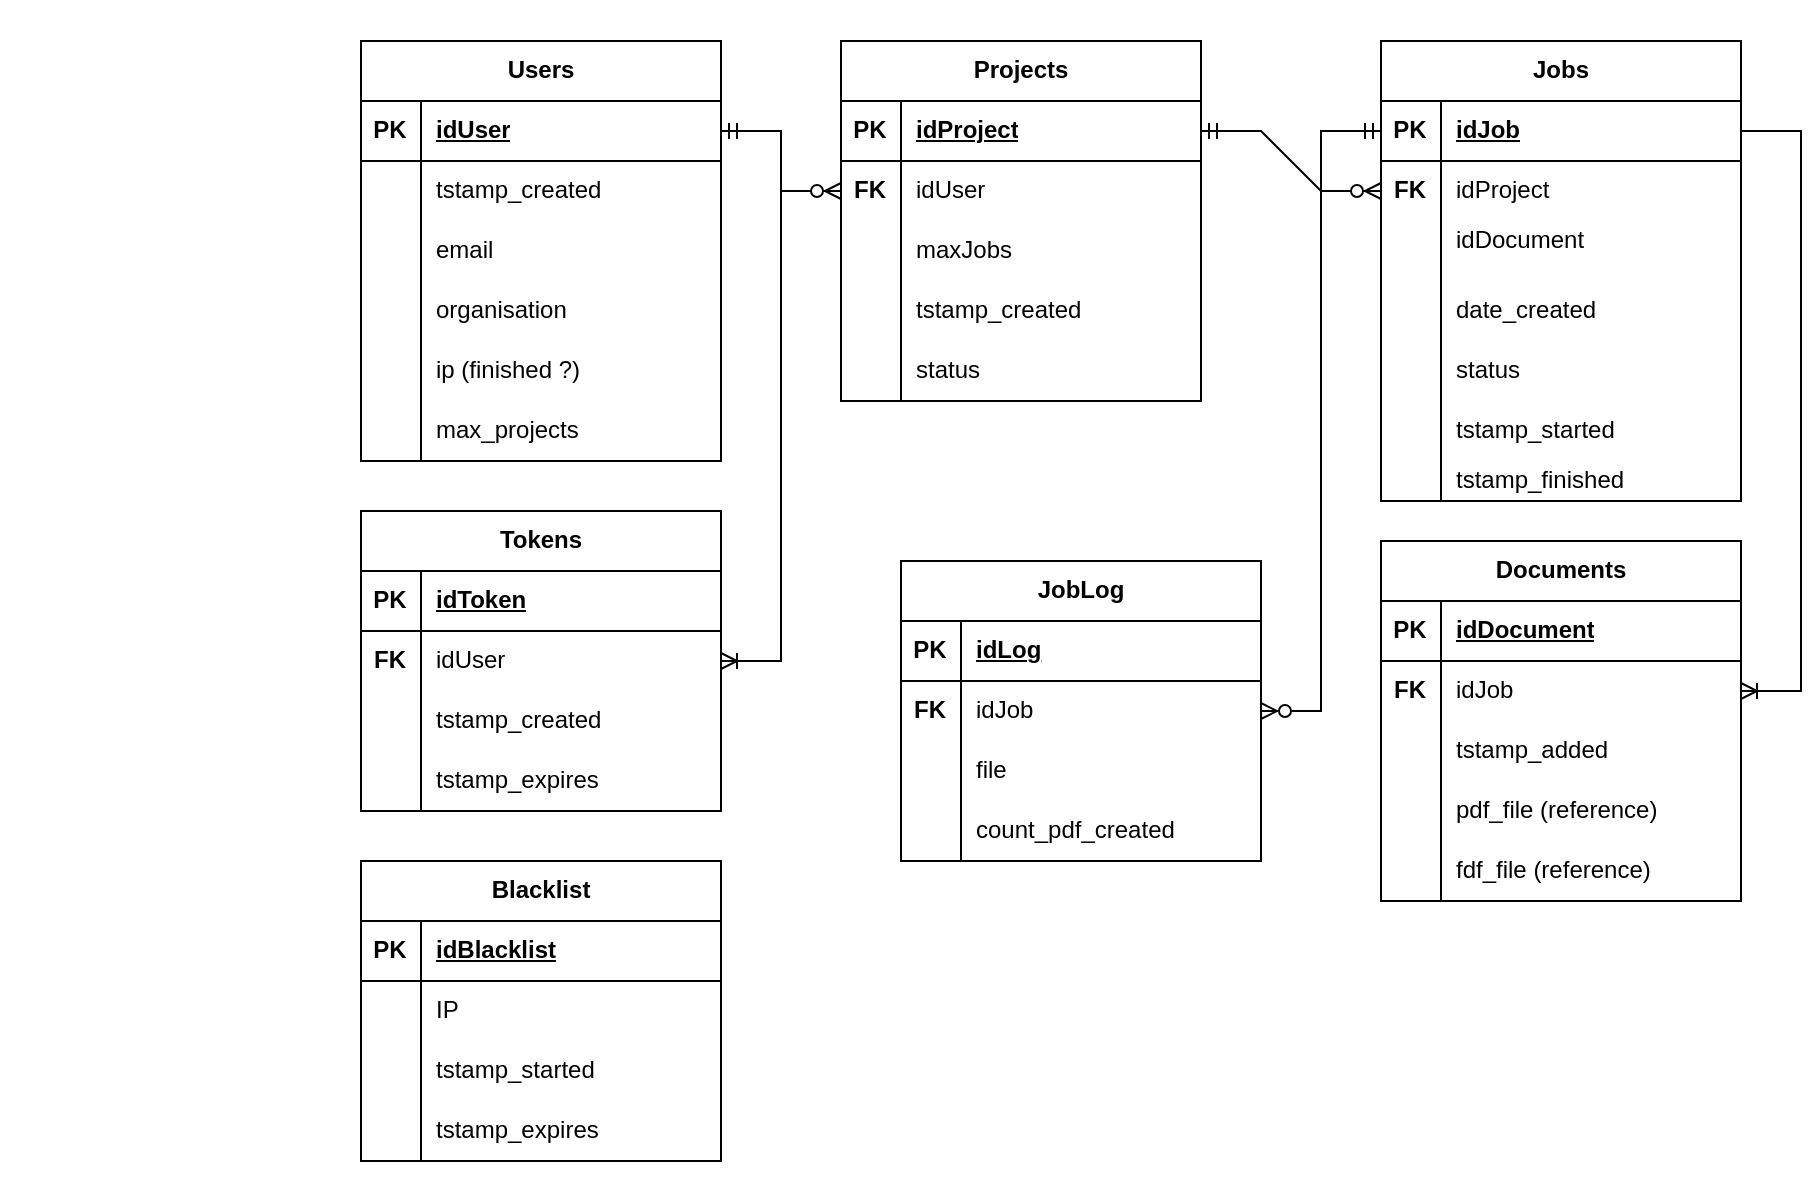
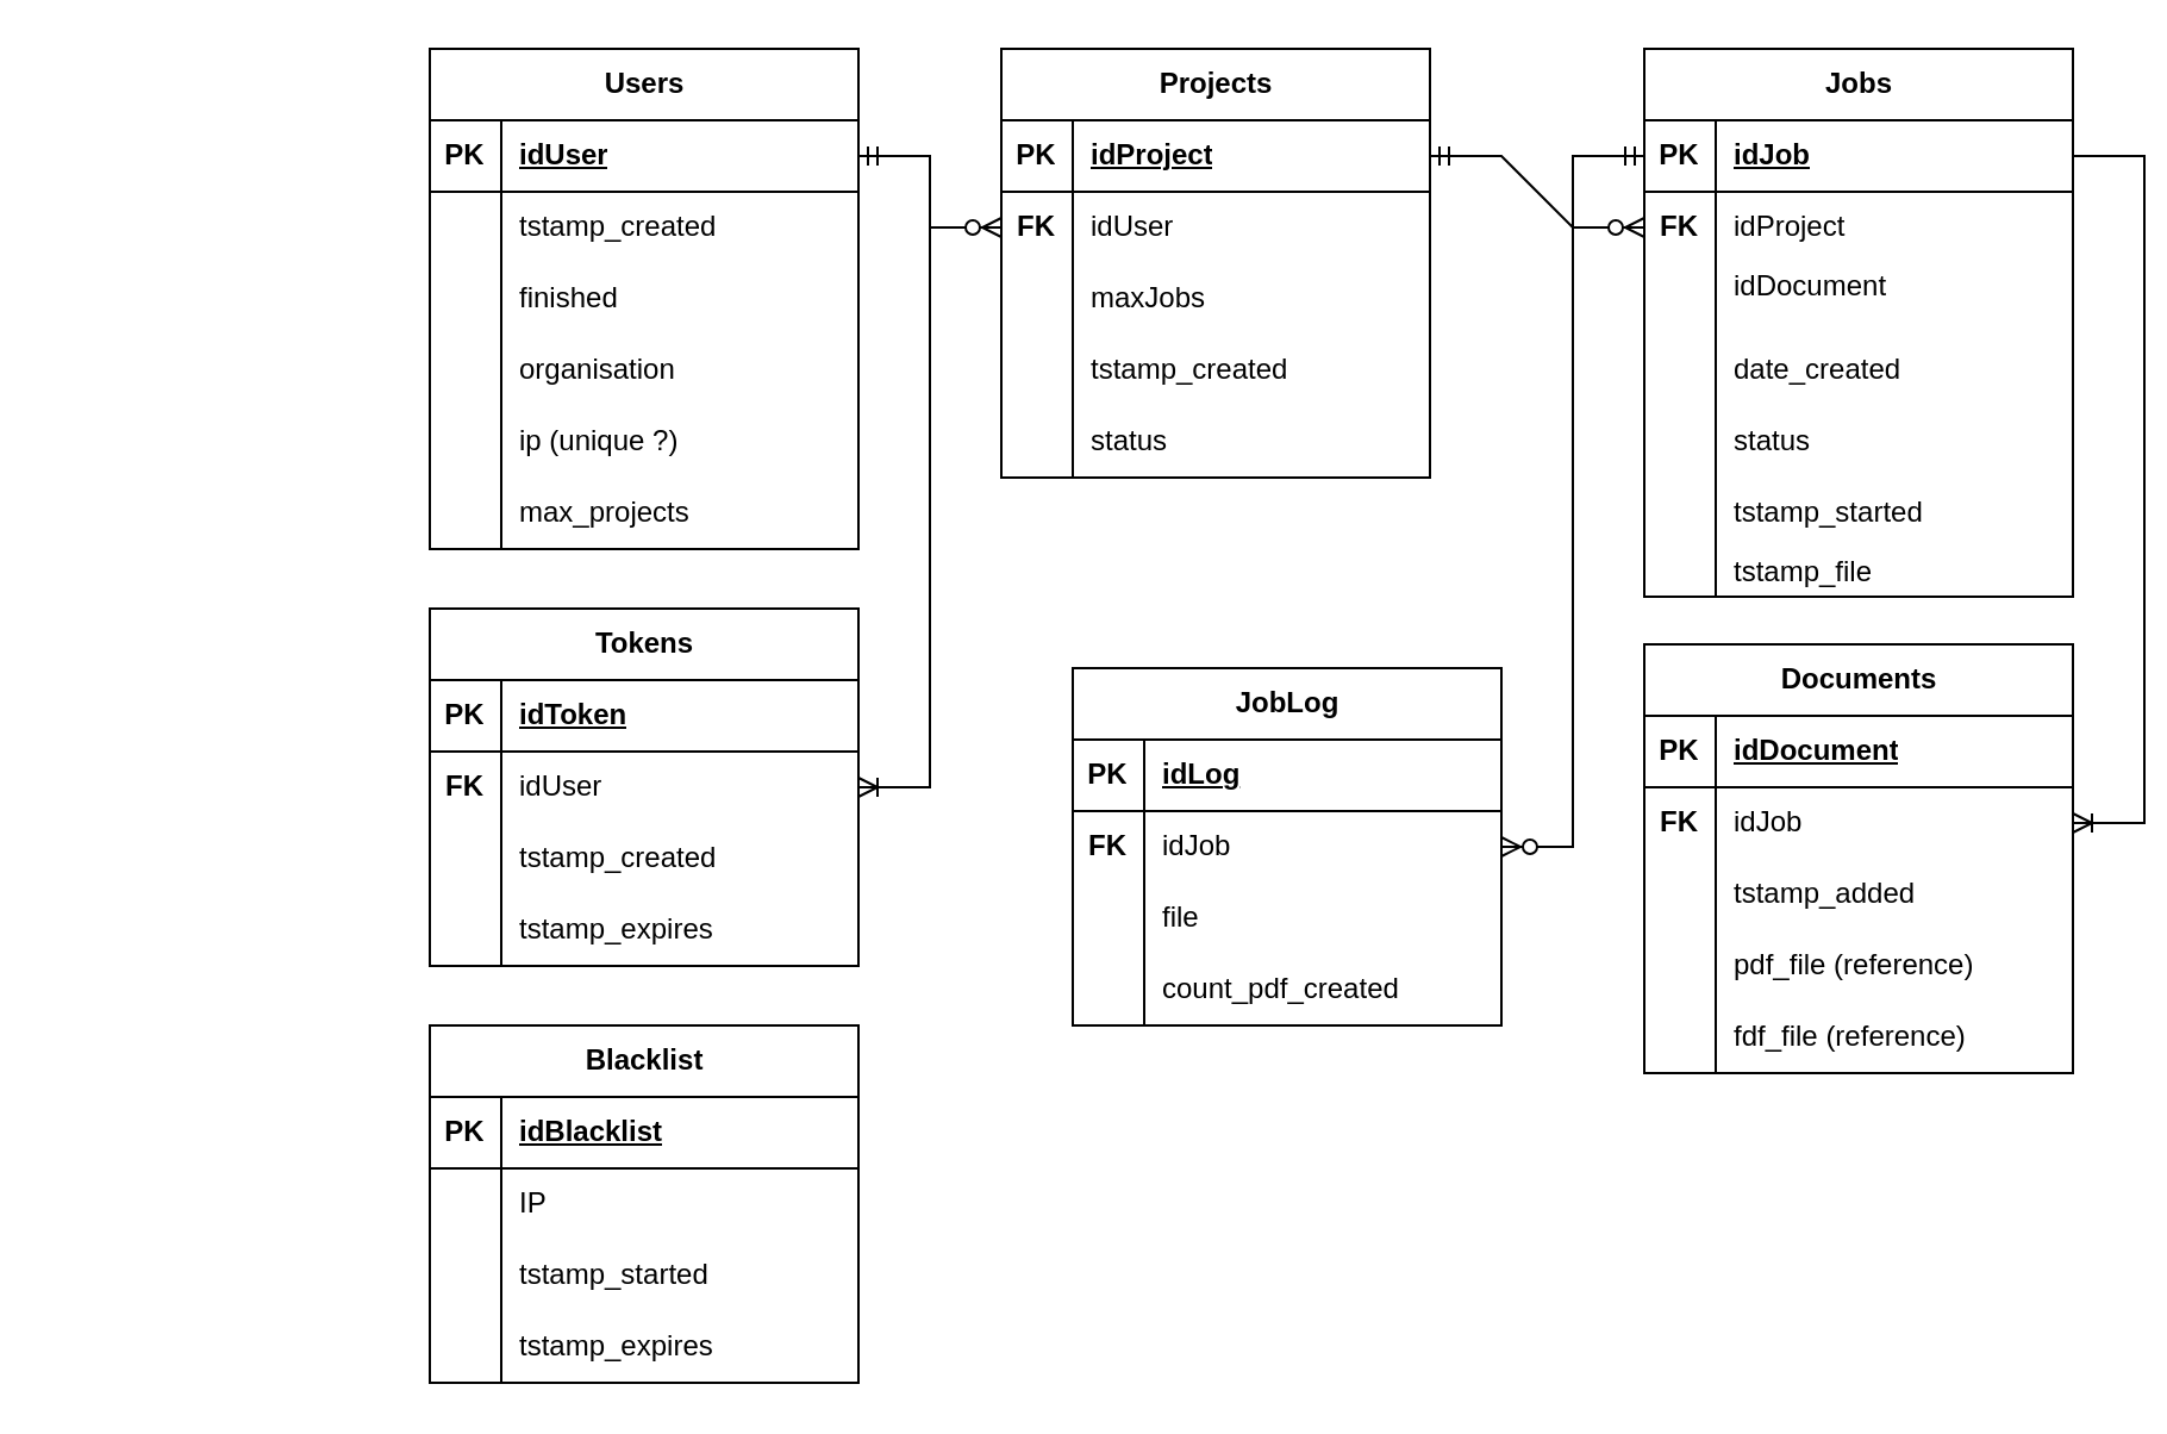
- <mxCell id="77" value="&lt;div&gt;email&lt;/div&gt;" style="shape=partialRectangle;connectable=0;fillColor=none;top=0;left=0;bottom=0;right=0;align=left;spacingLeft=6;overflow=hidden;whiteSpace=wrap;html=1;" parent="75" vertex="1"><mxGeometry x="30" width="150" height="30" as="geometry"><mxRectangle width="150" height="30" as="alternateBounds" /></mxGeometry></mxCell>
+ <mxCell id="77" value="&lt;div&gt;finished&lt;/div&gt;" style="shape=partialRectangle;connectable=0;fillColor=none;top=0;left=0;bottom=0;right=0;align=left;spacingLeft=6;overflow=hidden;whiteSpace=wrap;html=1;" parent="75" vertex="1"><mxGeometry x="30" width="150" height="30" as="geometry"><mxRectangle width="150" height="30" as="alternateBounds" /></mxGeometry></mxCell>
- <mxCell id="83" value="ip (finished ?)" style="shape=partialRectangle;connectable=0;fillColor=none;top=0;left=0;bottom=0;right=0;align=left;spacingLeft=6;overflow=hidden;whiteSpace=wrap;html=1;" vertex="1" parent="81"><mxGeometry x="30" width="150" height="30" as="geometry"><mxRectangle width="150" height="30" as="alternateBounds" /></mxGeometry></mxCell>
+ <mxCell id="83" value="ip (unique ?)" style="shape=partialRectangle;connectable=0;fillColor=none;top=0;left=0;bottom=0;right=0;align=left;spacingLeft=6;overflow=hidden;whiteSpace=wrap;html=1;" vertex="1" parent="81"><mxGeometry x="30" width="150" height="30" as="geometry"><mxRectangle width="150" height="30" as="alternateBounds" /></mxGeometry></mxCell>
- <mxCell id="23" value="tstamp_finished" style="shape=partialRectangle;connectable=0;fillColor=none;top=0;left=0;bottom=0;right=0;align=left;spacingLeft=6;overflow=hidden;whiteSpace=wrap;html=1;" parent="21" vertex="1"><mxGeometry x="30" width="150" height="20" as="geometry"><mxRectangle width="150" height="20" as="alternateBounds" /></mxGeometry></mxCell>
+ <mxCell id="23" value="tstamp_file" style="shape=partialRectangle;connectable=0;fillColor=none;top=0;left=0;bottom=0;right=0;align=left;spacingLeft=6;overflow=hidden;whiteSpace=wrap;html=1;" parent="21" vertex="1"><mxGeometry x="30" width="150" height="20" as="geometry"><mxRectangle width="150" height="20" as="alternateBounds" /></mxGeometry></mxCell>
